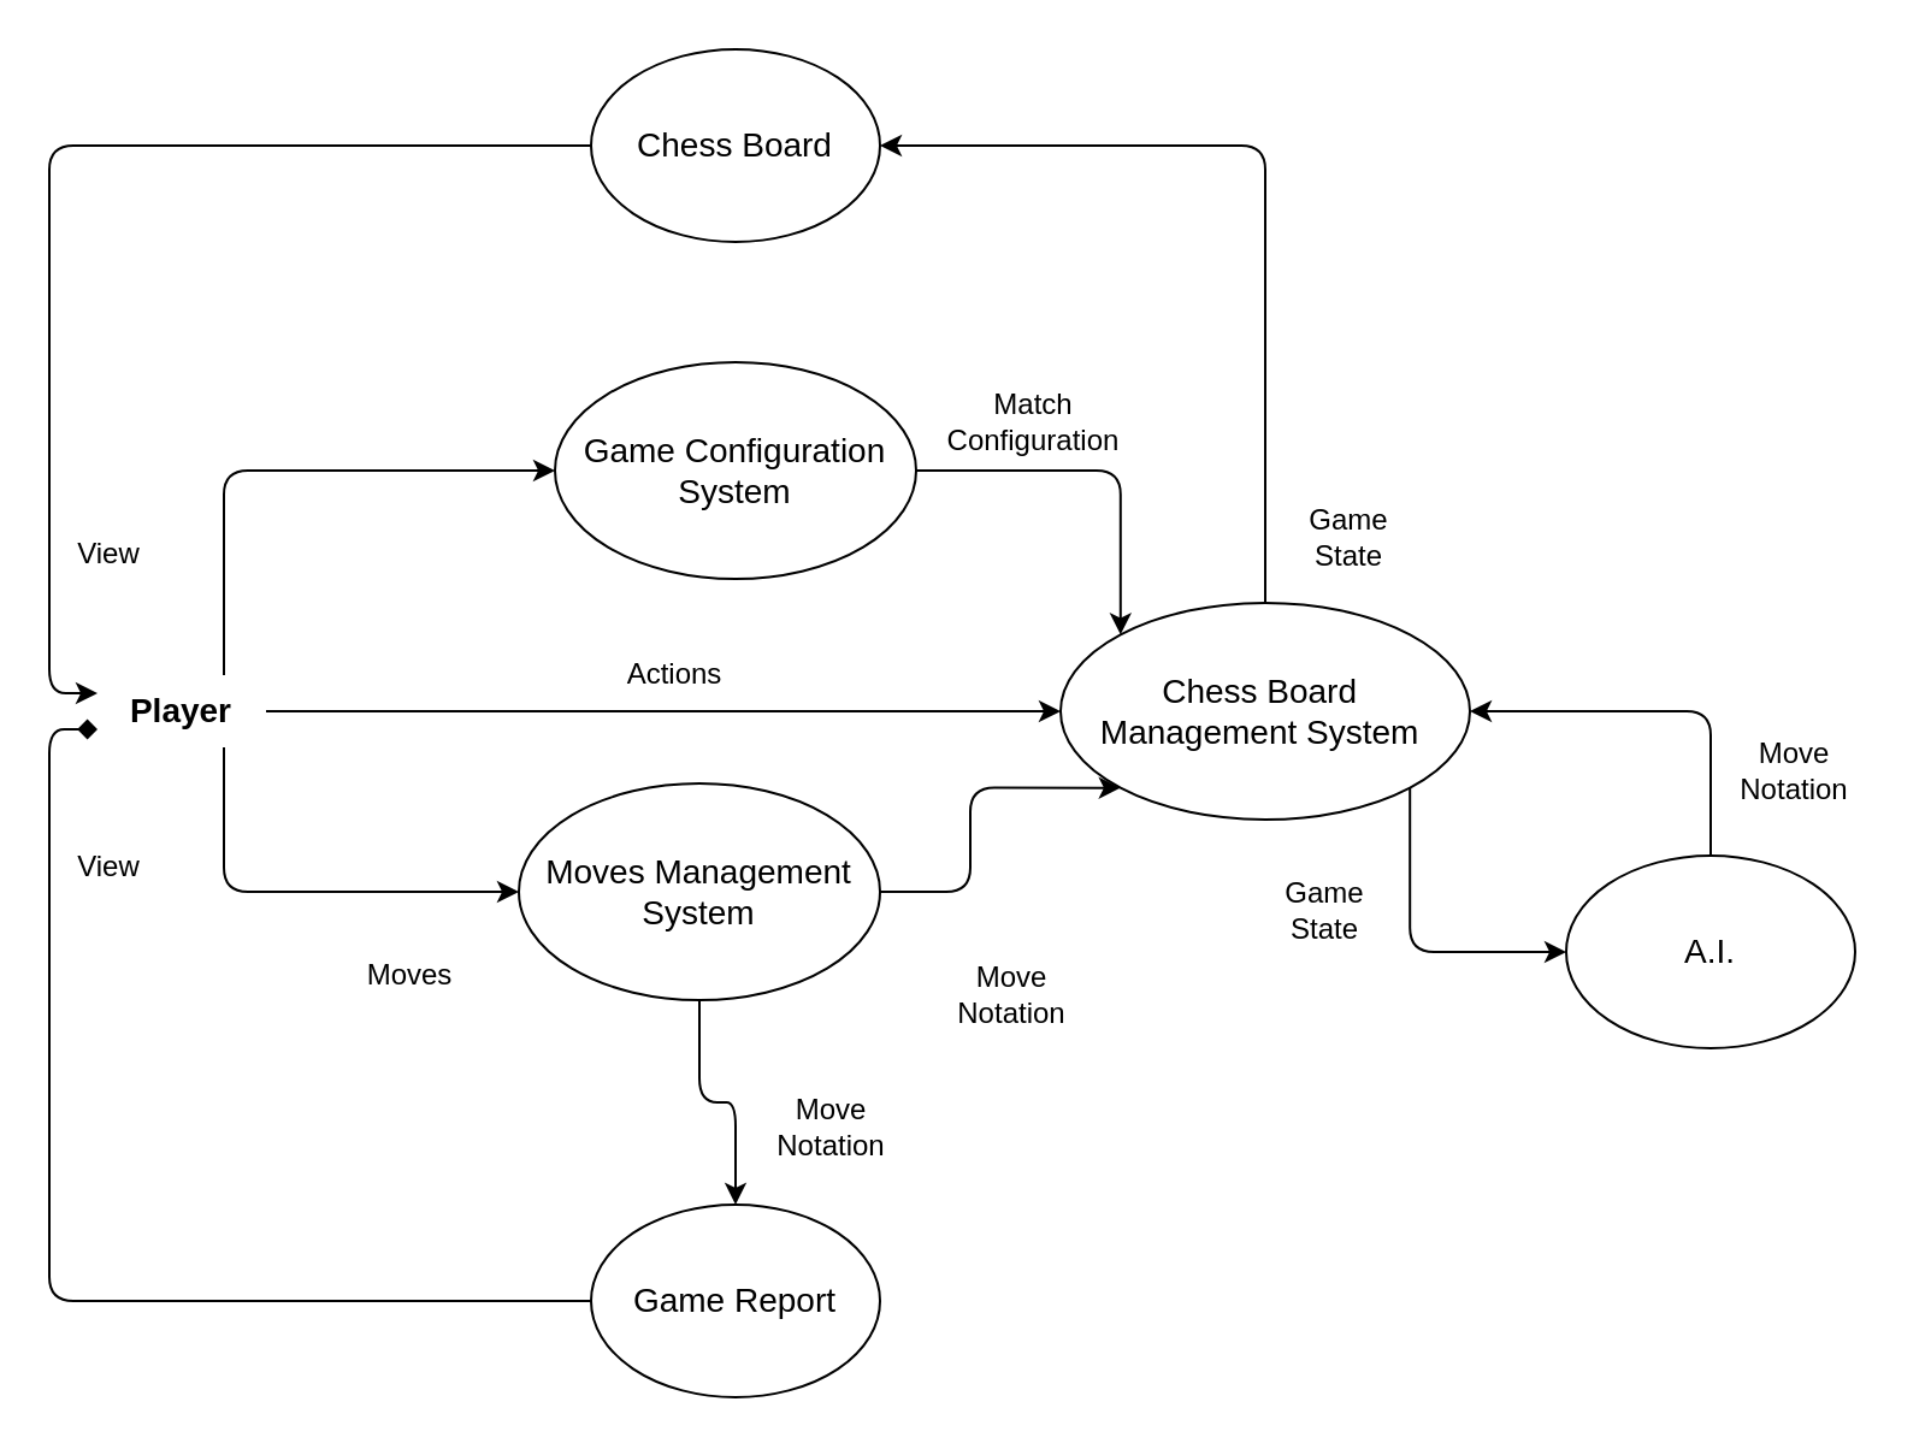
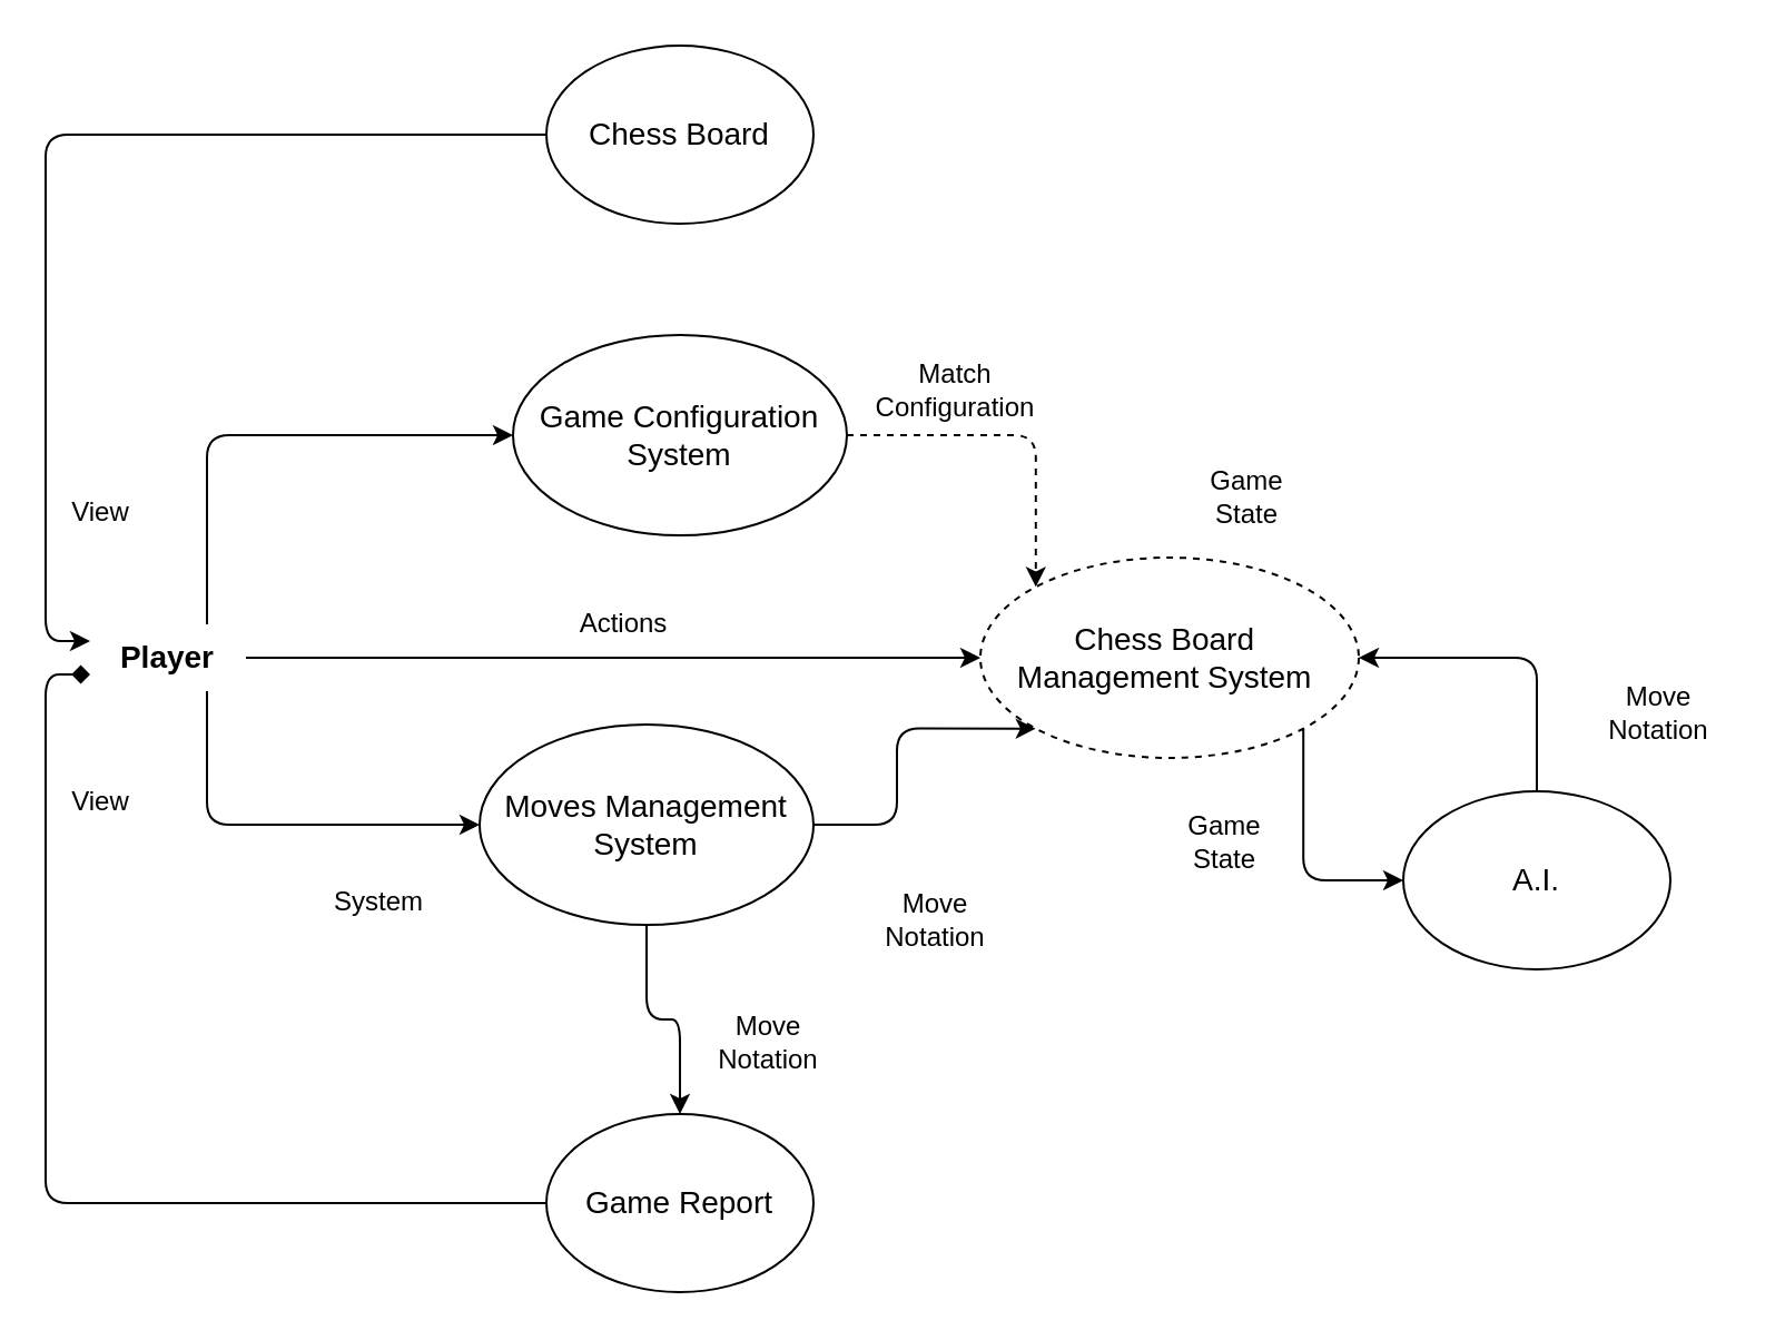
- <mxCell id="11" style="edgeStyle=orthogonalEdgeStyle;orthogonalLoop=1;jettySize=auto;html=1;entryX=1;entryY=0.5;entryDx=0;entryDy=0;" parent="1" source="13" target="16" edge="1"><mxGeometry relative="1" as="geometry"><Array as="points"><mxPoint x="525" y="60" /></Array></mxGeometry></mxCell>
- <mxCell id="9" style="edgeStyle=orthogonalEdgeStyle;orthogonalLoop=1;jettySize=auto;html=1;entryX=0;entryY=0;entryDx=0;entryDy=0;" parent="1" source="10" target="13" edge="1"><mxGeometry relative="1" as="geometry" /></mxCell>
+ <mxCell id="9" style="edgeStyle=orthogonalEdgeStyle;orthogonalLoop=1;jettySize=auto;html=1;entryX=0;entryY=0;entryDx=0;entryDy=0;dashed=1;" parent="1" source="10" target="13" edge="1"><mxGeometry relative="1" as="geometry" /></mxCell>
- <mxCell id="13" value="&lt;font style=&quot;font-size: 14px&quot;&gt;Chess Board&amp;nbsp; Management System&amp;nbsp;&lt;/font&gt;" style="ellipse;whiteSpace=wrap;html=1;rounded=1;" parent="1" vertex="1"><mxGeometry x="440" y="250" width="170" height="90" as="geometry" /></mxCell>
+ <mxCell id="13" value="&lt;font style=&quot;font-size: 14px&quot;&gt;Chess Board&amp;nbsp; Management System&amp;nbsp;&lt;/font&gt;" style="ellipse;whiteSpace=wrap;html=1;rounded=1;dashed=1;" parent="1" vertex="1"><mxGeometry x="440" y="250" width="170" height="90" as="geometry" /></mxCell>
- <mxCell id="20" value="&lt;font style=&quot;font-size: 14px&quot;&gt;A.I.&lt;/font&gt;" style="ellipse;whiteSpace=wrap;html=1;rounded=1;" parent="1" vertex="1"><mxGeometry x="650" y="355" width="120" height="80" as="geometry" /></mxCell>
+ <mxCell id="20" value="&lt;font style=&quot;font-size: 14px&quot;&gt;A.I.&lt;/font&gt;" style="ellipse;whiteSpace=wrap;html=1;rounded=1;" parent="1" vertex="1"><mxGeometry x="630" y="355" width="120" height="80" as="geometry" /></mxCell>
- <mxCell id="14" value="Moves" style="text;html=1;strokeColor=none;fillColor=none;align=center;verticalAlign=middle;whiteSpace=wrap;rounded=1;" parent="1" vertex="1"><mxGeometry x="140" y="390" width="60" height="30" as="geometry" /></mxCell>
+ <mxCell id="14" value="System" style="text;html=1;strokeColor=none;fillColor=none;align=center;verticalAlign=middle;whiteSpace=wrap;rounded=1;" parent="1" vertex="1"><mxGeometry x="140" y="390" width="60" height="30" as="geometry" /></mxCell>
